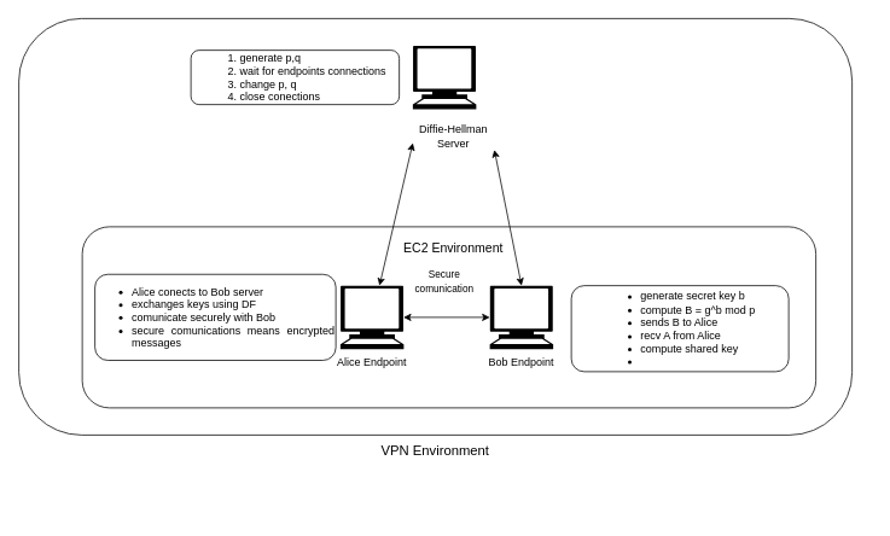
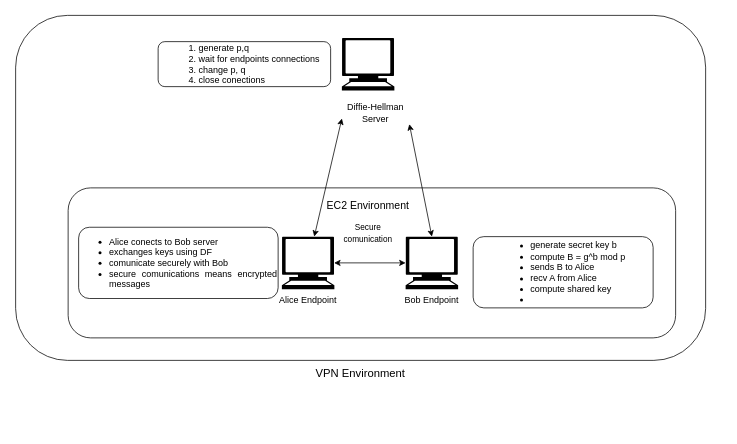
- <mxCell id="8" value="&lt;font style=&quot;font-size: 14px;&quot;&gt;EC2 Environment&lt;/font&gt;" style="text;html=1;align=center;verticalAlign=middle;whiteSpace=wrap;rounded=0;" vertex="1" parent="2"><mxGeometry x="420" y="238.85" width="120" height="30" as="geometry" /></mxCell>
+ <mxCell id="8" value="&lt;font style=&quot;font-size: 14px;&quot;&gt;EC2 Environment&lt;/font&gt;" style="text;html=1;align=center;verticalAlign=middle;whiteSpace=wrap;rounded=0;" vertex="1" parent="2"><mxGeometry x="410" y="238.85" width="120" height="30" as="geometry" /></mxCell>
